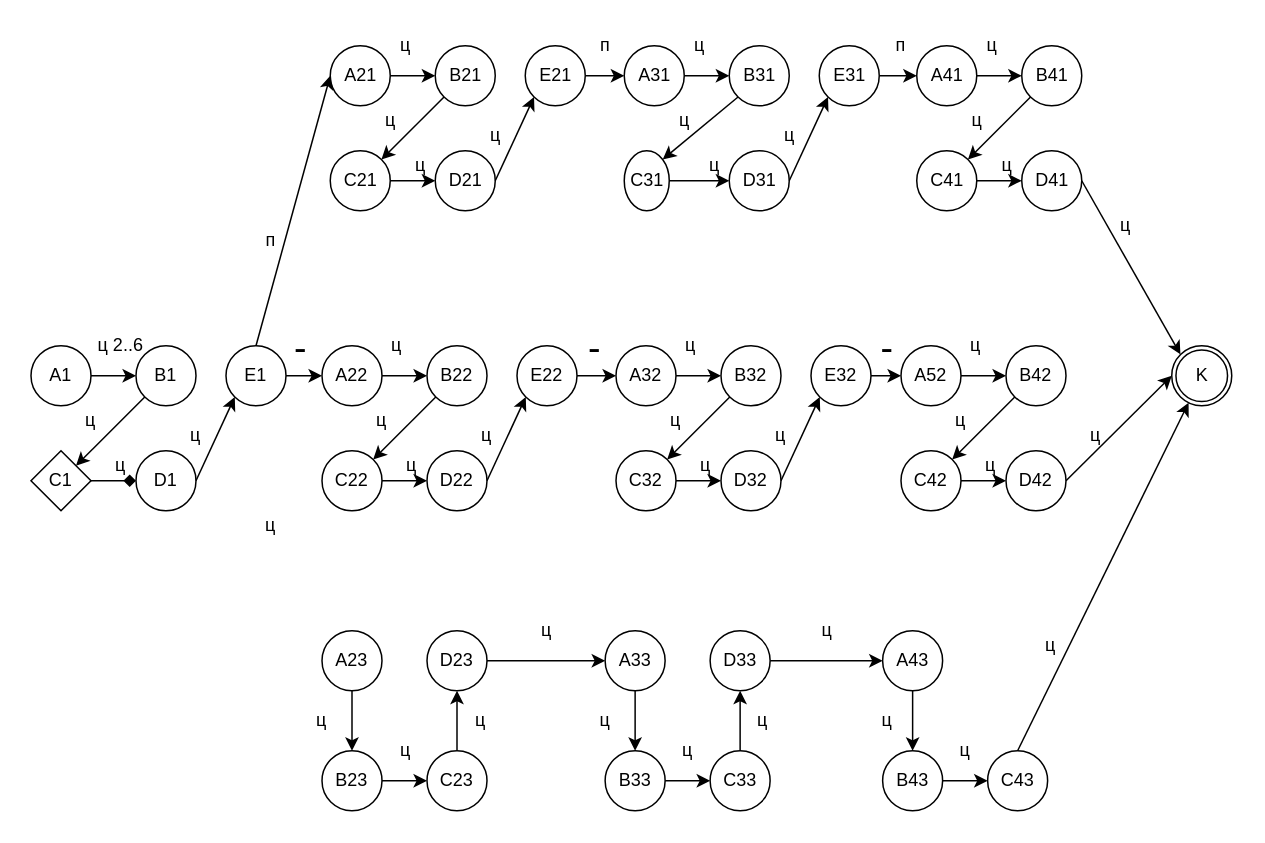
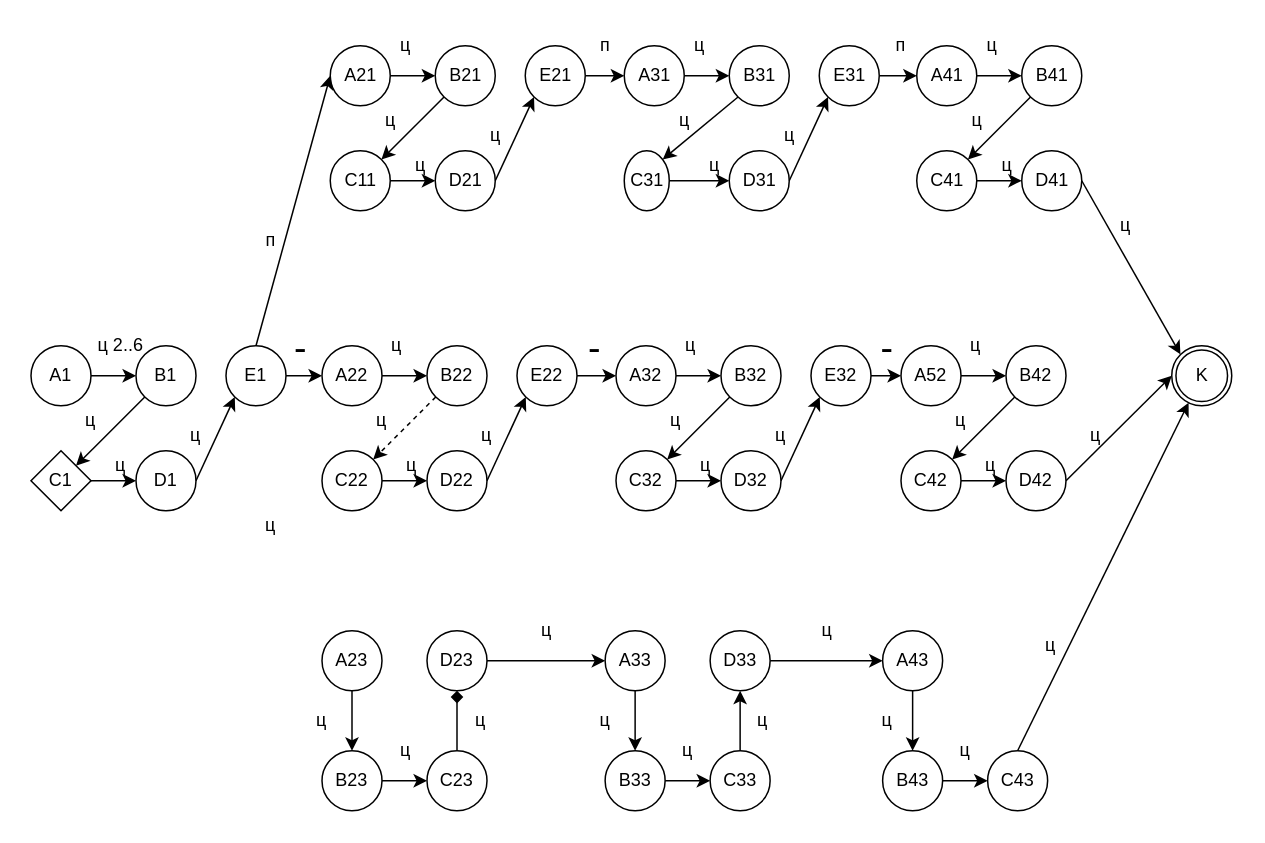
- <mxCell id="59" value="C21" style="ellipse;whiteSpace=wrap;html=1;aspect=fixed;" vertex="1" parent="1"><mxGeometry x="219.5" y="100" width="40" height="40" as="geometry" /></mxCell>
+ <mxCell id="59" value="C11" style="ellipse;whiteSpace=wrap;html=1;aspect=fixed;" vertex="1" parent="1"><mxGeometry x="219.5" y="100" width="40" height="40" as="geometry" /></mxCell>
- <mxCell id="23" value="" style="endArrow=classic;html=1;exitX=0;exitY=1;exitDx=0;exitDy=0;entryX=1;entryY=0;entryDx=0;entryDy=0;" edge="1" parent="1" source="21" target="19"><mxGeometry width="50" height="50" relative="1" as="geometry"><mxPoint x="244" y="440" as="sourcePoint" /><mxPoint x="294" y="390" as="targetPoint" /></mxGeometry></mxCell>
+ <mxCell id="23" value="" style="endArrow=classic;html=1;exitX=0;exitY=1;exitDx=0;exitDy=0;entryX=1;entryY=0;entryDx=0;entryDy=0;dashed=1;" edge="1" parent="1" source="21" target="19"><mxGeometry width="50" height="50" relative="1" as="geometry"><mxPoint x="244" y="440" as="sourcePoint" /><mxPoint x="294" y="390" as="targetPoint" /></mxGeometry></mxCell>
- <mxCell id="10" value="" style="endArrow=diamond;html=1;exitX=1;exitY=0.5;exitDx=0;exitDy=0;entryX=0;entryY=0.5;entryDx=0;entryDy=0;" edge="1" parent="1" source="5" target="6"><mxGeometry width="50" height="50" relative="1" as="geometry"><mxPoint x="100" y="440" as="sourcePoint" /><mxPoint x="150" y="390" as="targetPoint" /></mxGeometry></mxCell>
+ <mxCell id="10" value="" style="endArrow=classic;html=1;exitX=1;exitY=0.5;exitDx=0;exitDy=0;entryX=0;entryY=0.5;entryDx=0;entryDy=0;" edge="1" parent="1" source="5" target="6"><mxGeometry width="50" height="50" relative="1" as="geometry"><mxPoint x="100" y="440" as="sourcePoint" /><mxPoint x="150" y="390" as="targetPoint" /></mxGeometry></mxCell>
- <mxCell id="102" style="edgeStyle=orthogonalEdgeStyle;rounded=0;orthogonalLoop=1;jettySize=auto;html=1;exitX=0.5;exitY=0;exitDx=0;exitDy=0;entryX=0.5;entryY=1;entryDx=0;entryDy=0;" edge="1" parent="1" source="103" target="110"><mxGeometry relative="1" as="geometry" /></mxCell>
+ <mxCell id="102" style="edgeStyle=orthogonalEdgeStyle;rounded=0;orthogonalLoop=1;jettySize=auto;html=1;exitX=0.5;exitY=0;exitDx=0;exitDy=0;entryX=0.5;entryY=1;entryDx=0;entryDy=0;endArrow=diamond;" edge="1" parent="1" source="103" target="110"><mxGeometry relative="1" as="geometry" /></mxCell>
